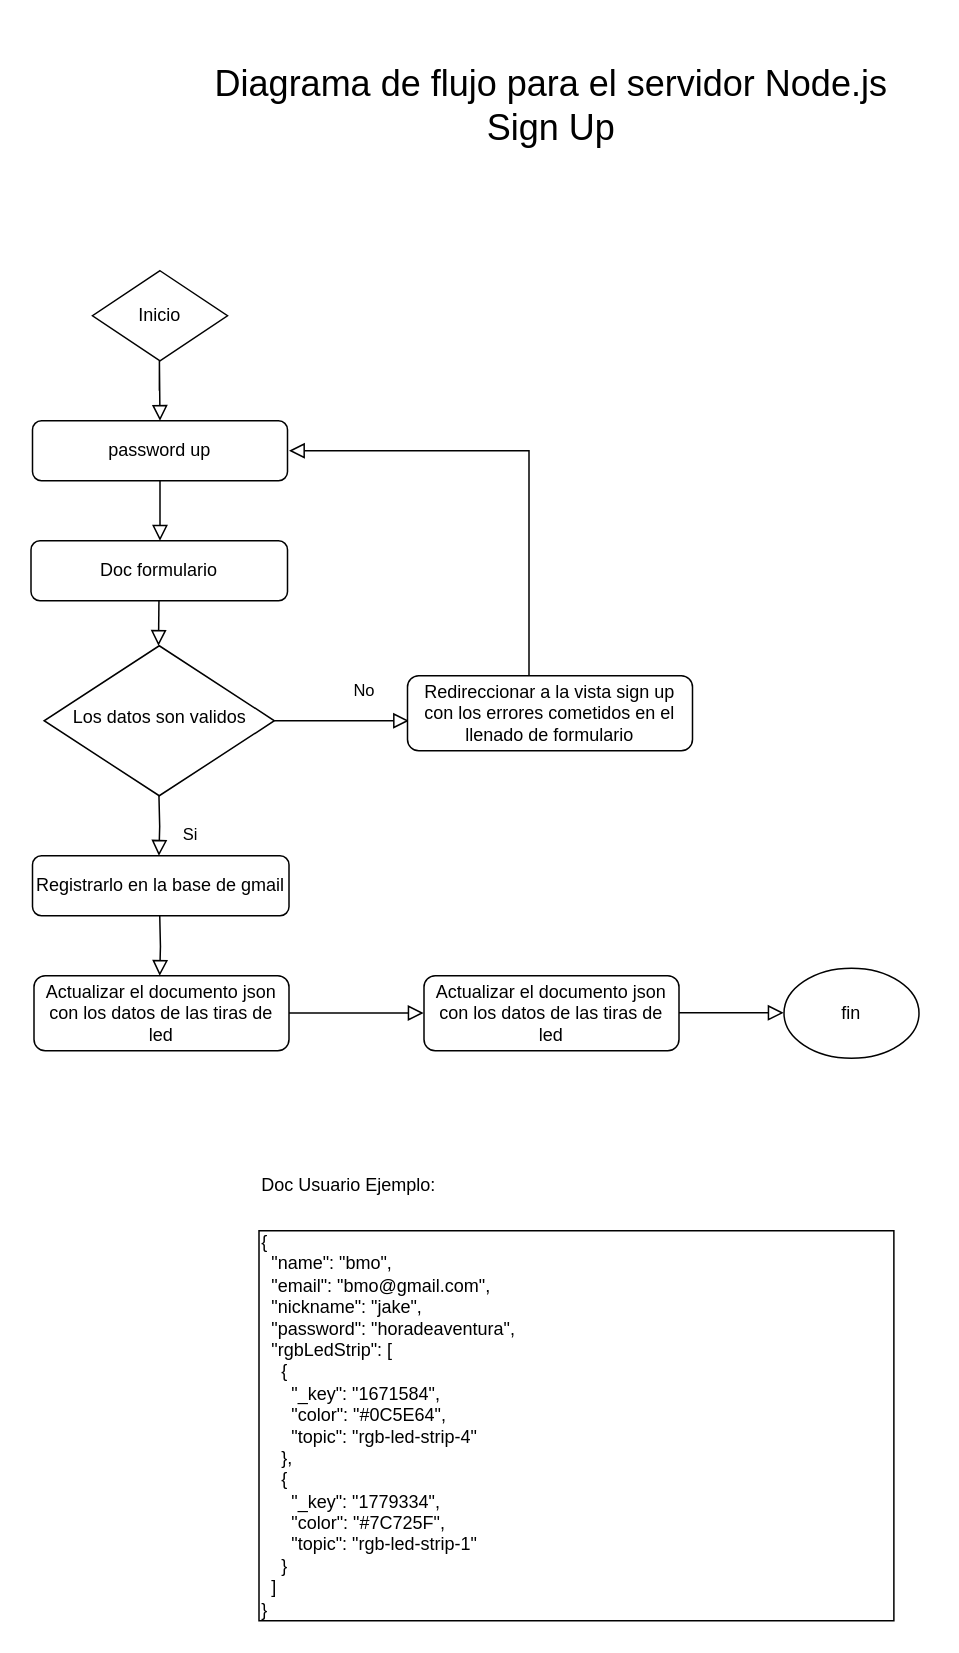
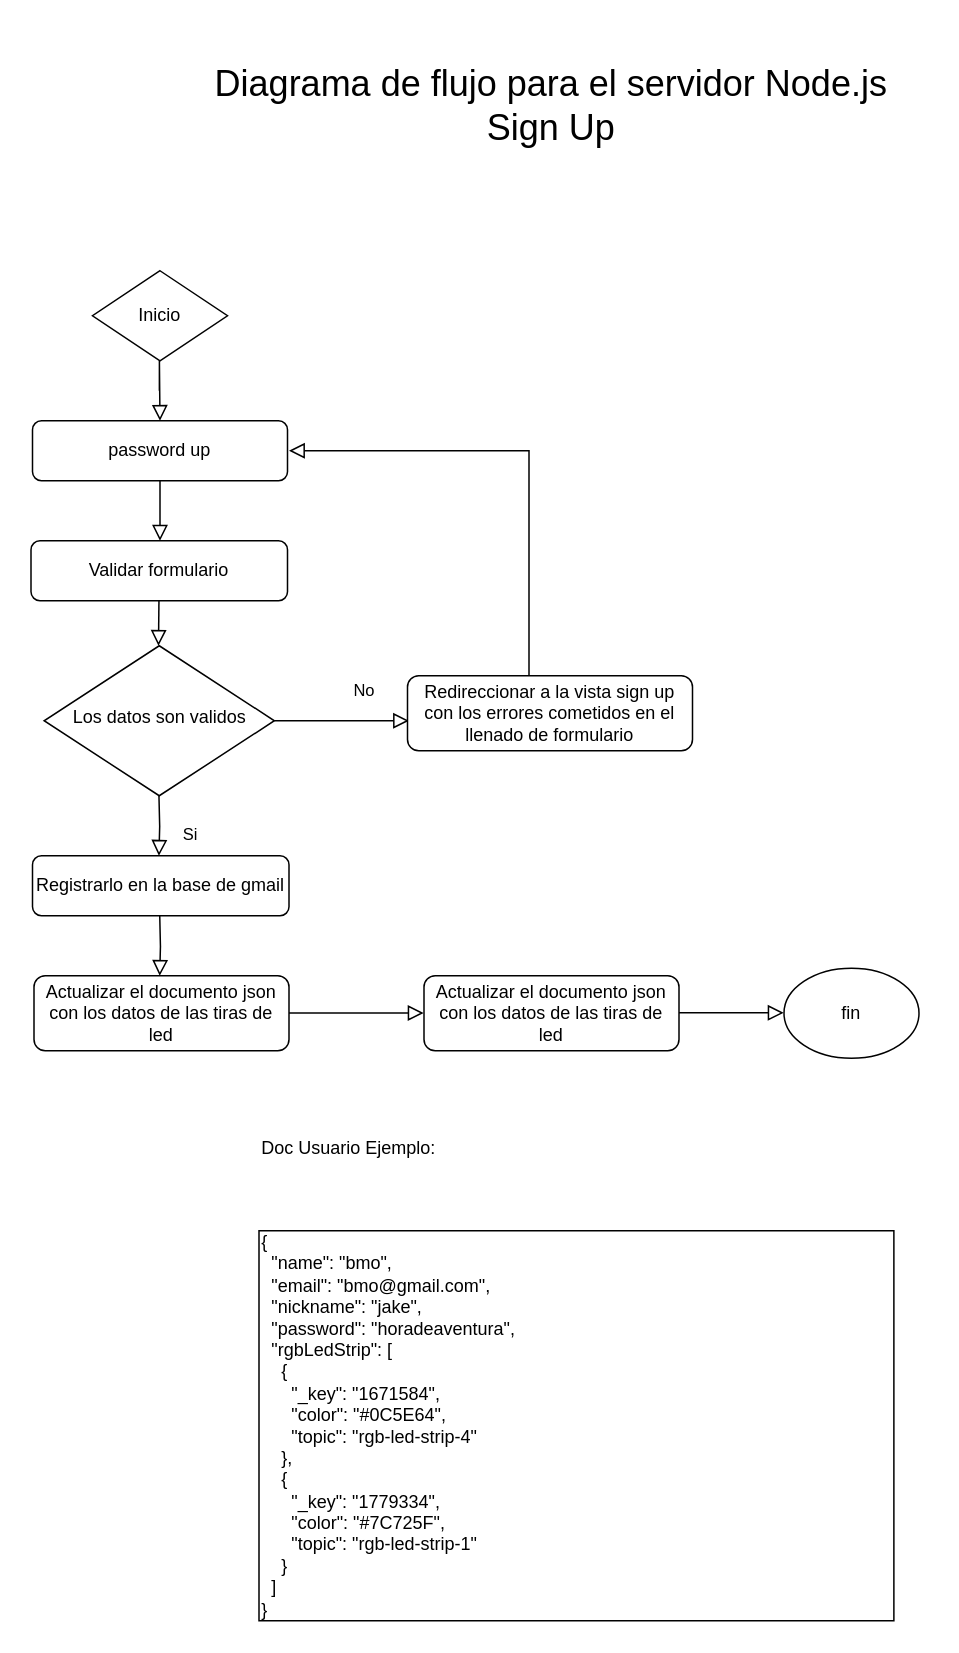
- <mxCell id="11" value="Doc formulario" style="rounded=1;whiteSpace=wrap;html=1;fontSize=12;glass=0;strokeWidth=1;shadow=0;" vertex="1" parent="1"><mxGeometry x="20" y="360" width="171" height="40" as="geometry" /></mxCell>
+ <mxCell id="11" value="Validar formulario" style="rounded=1;whiteSpace=wrap;html=1;fontSize=12;glass=0;strokeWidth=1;shadow=0;" vertex="1" parent="1"><mxGeometry x="20" y="360" width="171" height="40" as="geometry" /></mxCell>
- <mxCell id="22" value="Doc Usuario Ejemplo:&amp;nbsp;" style="text;html=1;strokeColor=none;fillColor=none;align=left;verticalAlign=middle;whiteSpace=wrap;rounded=0;" vertex="1" parent="1"><mxGeometry x="172" y="780" width="170" height="20" as="geometry" /></mxCell>
+ <mxCell id="22" value="Doc Usuario Ejemplo:&amp;nbsp;" style="text;html=1;strokeColor=none;fillColor=none;align=left;verticalAlign=middle;whiteSpace=wrap;rounded=0;" vertex="1" parent="1"><mxGeometry x="172" y="755" width="170" height="20" as="geometry" /></mxCell>
